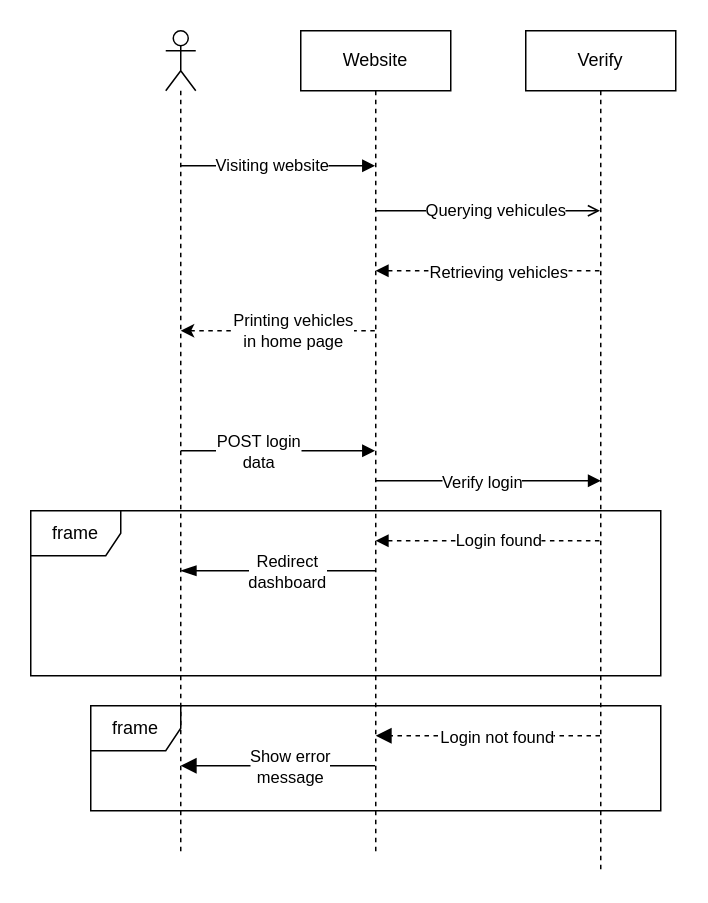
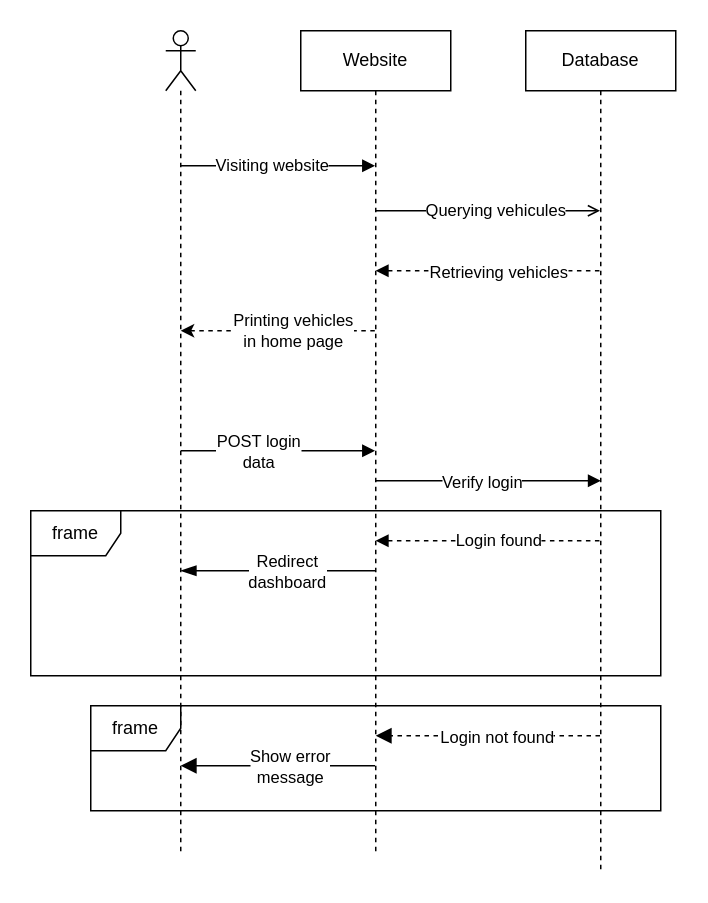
- <mxCell id="16" value="Verify" style="shape=umlLifeline;perimeter=lifelinePerimeter;whiteSpace=wrap;html=1;container=1;collapsible=0;recursiveResize=0;outlineConnect=0;" parent="1" vertex="1"><mxGeometry x="350" y="20" width="100" height="560" as="geometry" /></mxCell>
+ <mxCell id="16" value="Database" style="shape=umlLifeline;perimeter=lifelinePerimeter;whiteSpace=wrap;html=1;container=1;collapsible=0;recursiveResize=0;outlineConnect=0;" parent="1" vertex="1"><mxGeometry x="350" y="20" width="100" height="560" as="geometry" /></mxCell>
